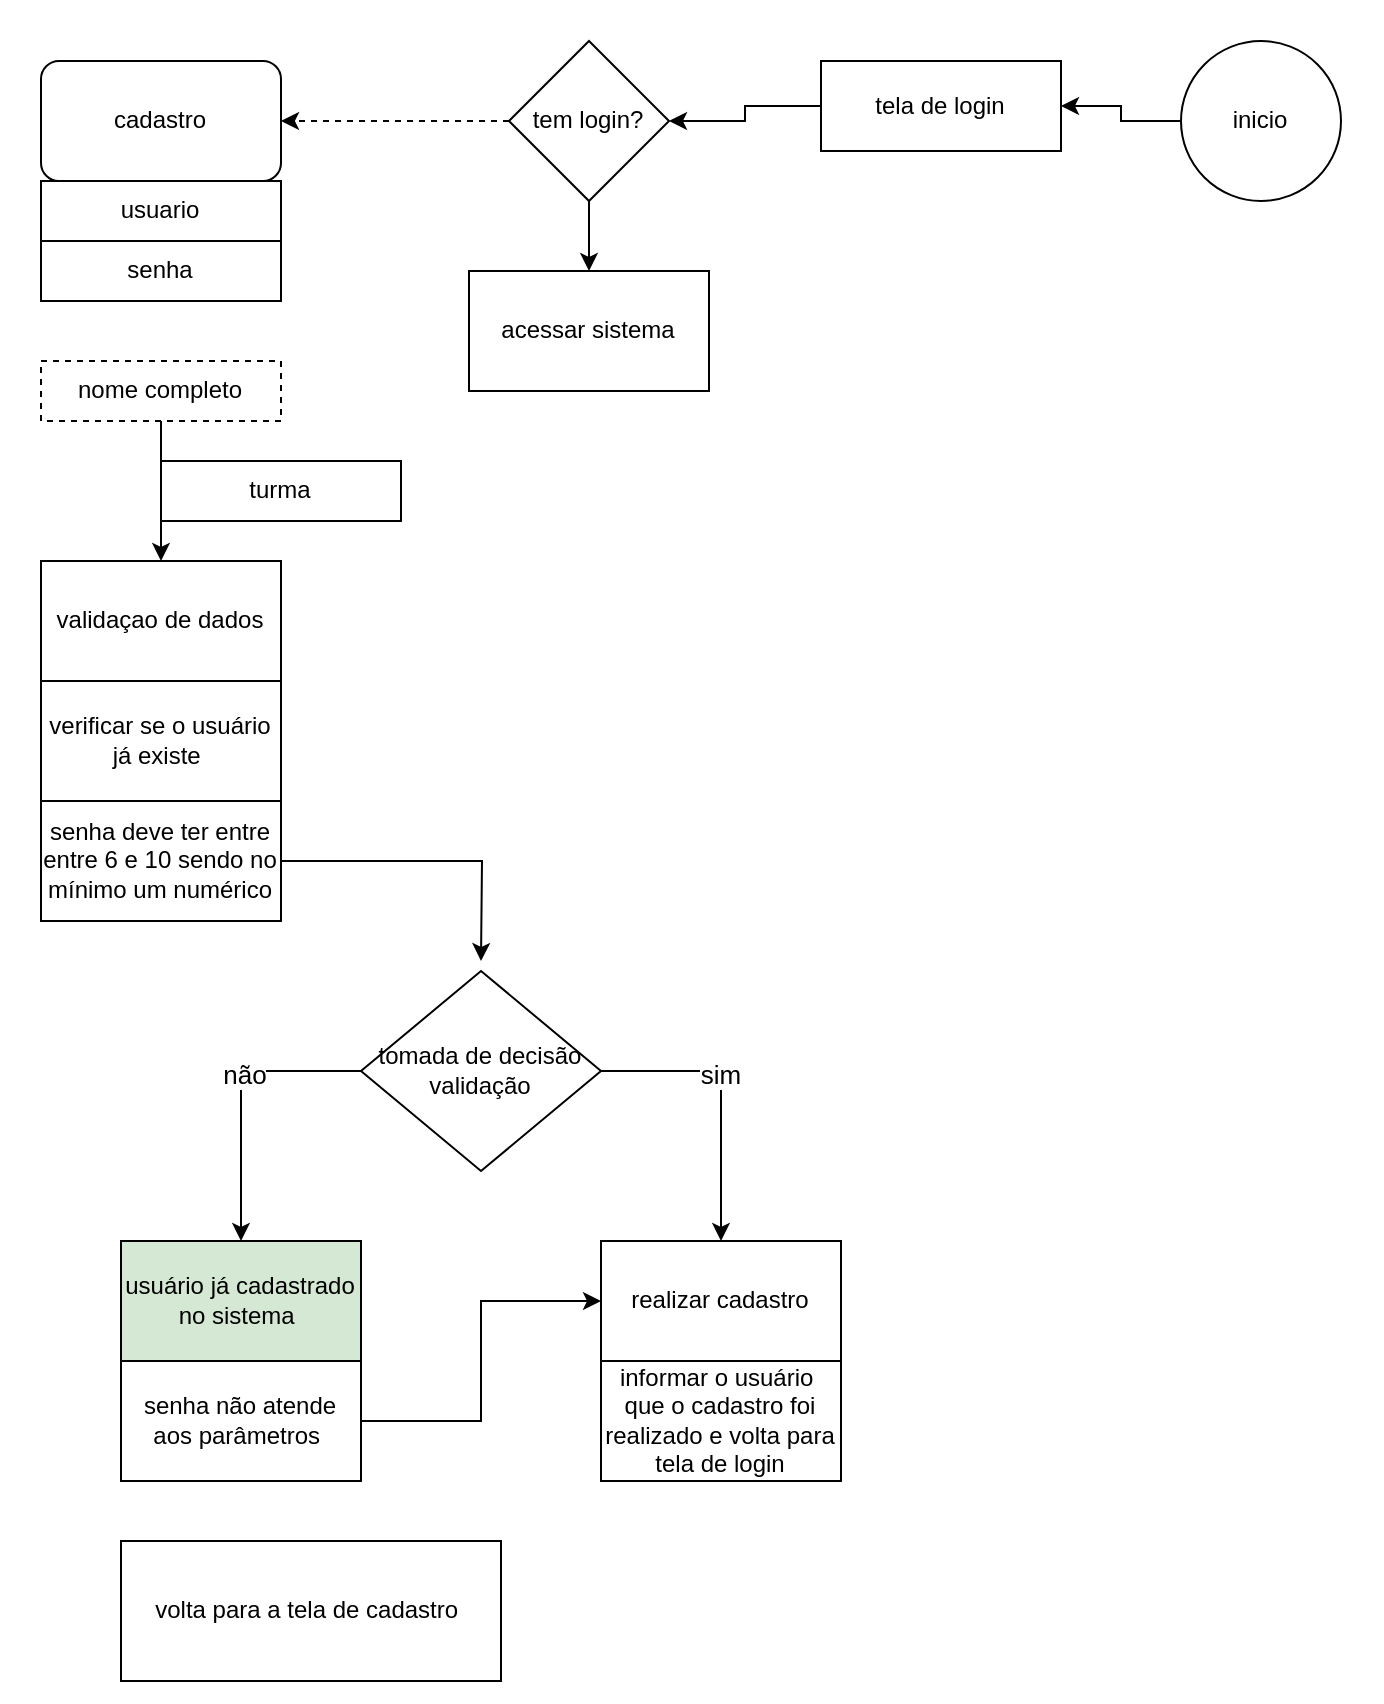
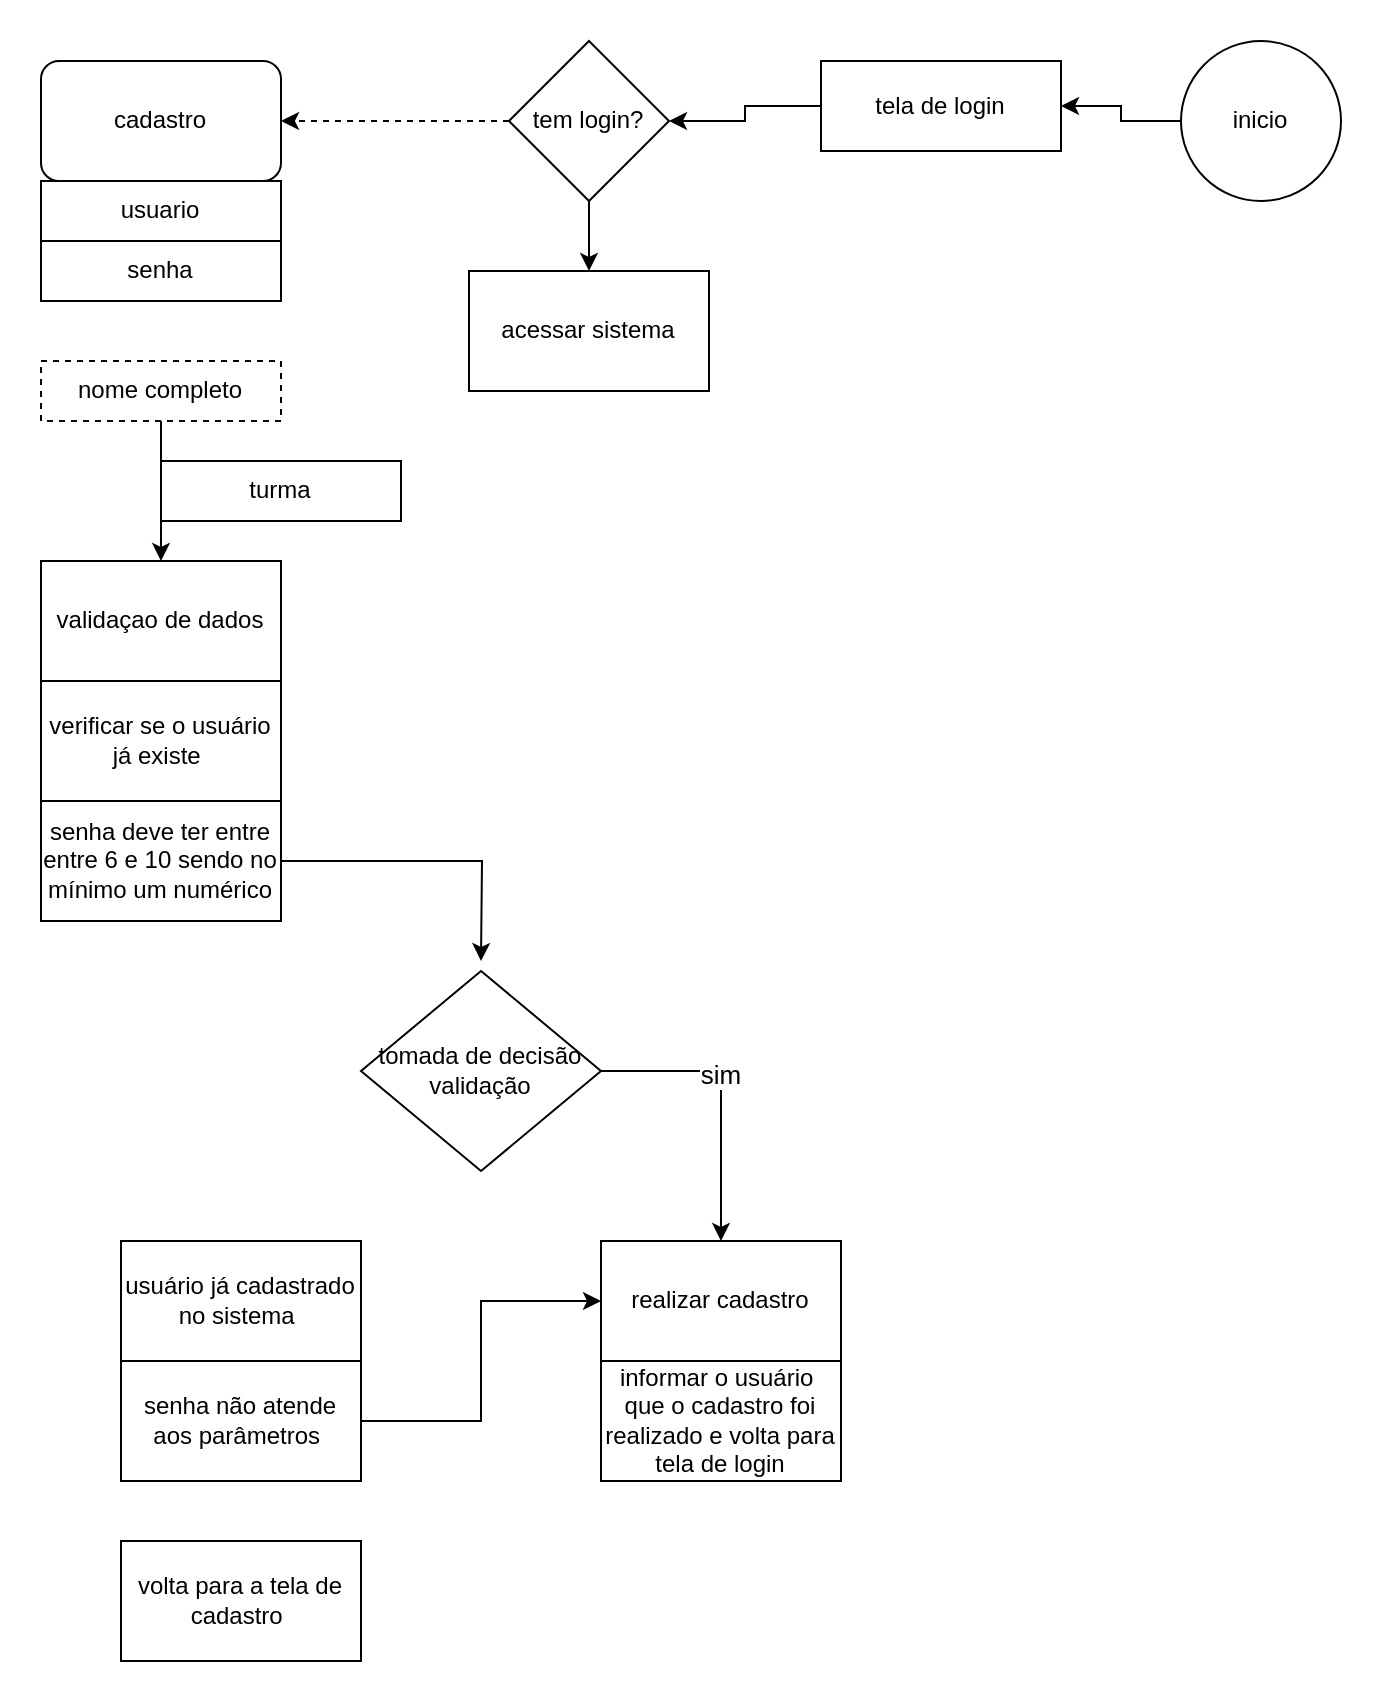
- <mxCell id="26" value="" style="edgeStyle=orthogonalEdgeStyle;rounded=0;orthogonalLoop=1;jettySize=auto;html=1;exitX=0;exitY=0.5;exitDx=0;exitDy=0;entryX=0.5;entryY=0;entryDx=0;entryDy=0;" edge="1" parent="1" source="13" target="29"><mxGeometry relative="1" as="geometry"><mxPoint x="180" y="535" as="sourcePoint" /><mxPoint x="120" y="680" as="targetPoint" /></mxGeometry></mxCell>
- <mxCell id="27" value="&lt;font style=&quot;font-size: 13px;&quot;&gt;não&lt;/font&gt;" style="edgeLabel;html=1;align=center;verticalAlign=middle;resizable=0;points=[];" vertex="1" connectable="0" parent="26"><mxGeometry x="-0.192" y="1" relative="1" as="geometry"><mxPoint as="offset" /></mxGeometry></mxCell>
- <mxCell id="29" value="usuário já cadastrado&lt;div&gt;no sistema&amp;nbsp;&lt;/div&gt;" style="rounded=0;whiteSpace=wrap;html=1;fillColor=#d5e8d4;" vertex="1" parent="1"><mxGeometry x="60" y="620" width="120" height="60" as="geometry" /></mxCell>
+ <mxCell id="29" value="usuário já cadastrado&lt;div&gt;no sistema&amp;nbsp;&lt;/div&gt;" style="rounded=0;whiteSpace=wrap;html=1;" vertex="1" parent="1"><mxGeometry x="60" y="620" width="120" height="60" as="geometry" /></mxCell>
- <mxCell id="32" value="volta para a tela de cadastro&amp;nbsp;" style="whiteSpace=wrap;html=1;rounded=0;" vertex="1" parent="1"><mxGeometry x="60" y="770" width="190" height="70" as="geometry" /></mxCell>
+ <mxCell id="32" value="volta para a tela de cadastro&amp;nbsp;" style="whiteSpace=wrap;html=1;rounded=0;" vertex="1" parent="1"><mxGeometry x="60" y="770" width="120" height="60" as="geometry" /></mxCell>
